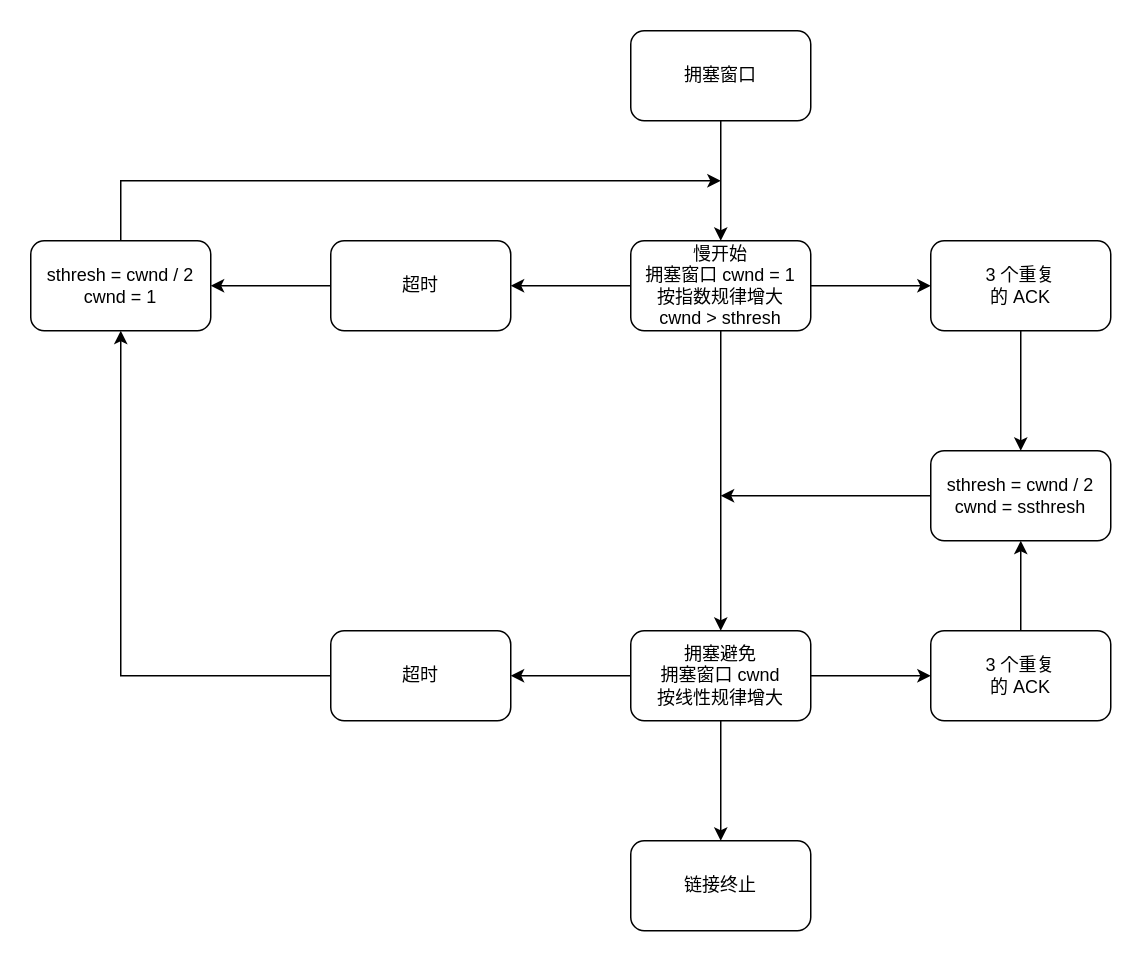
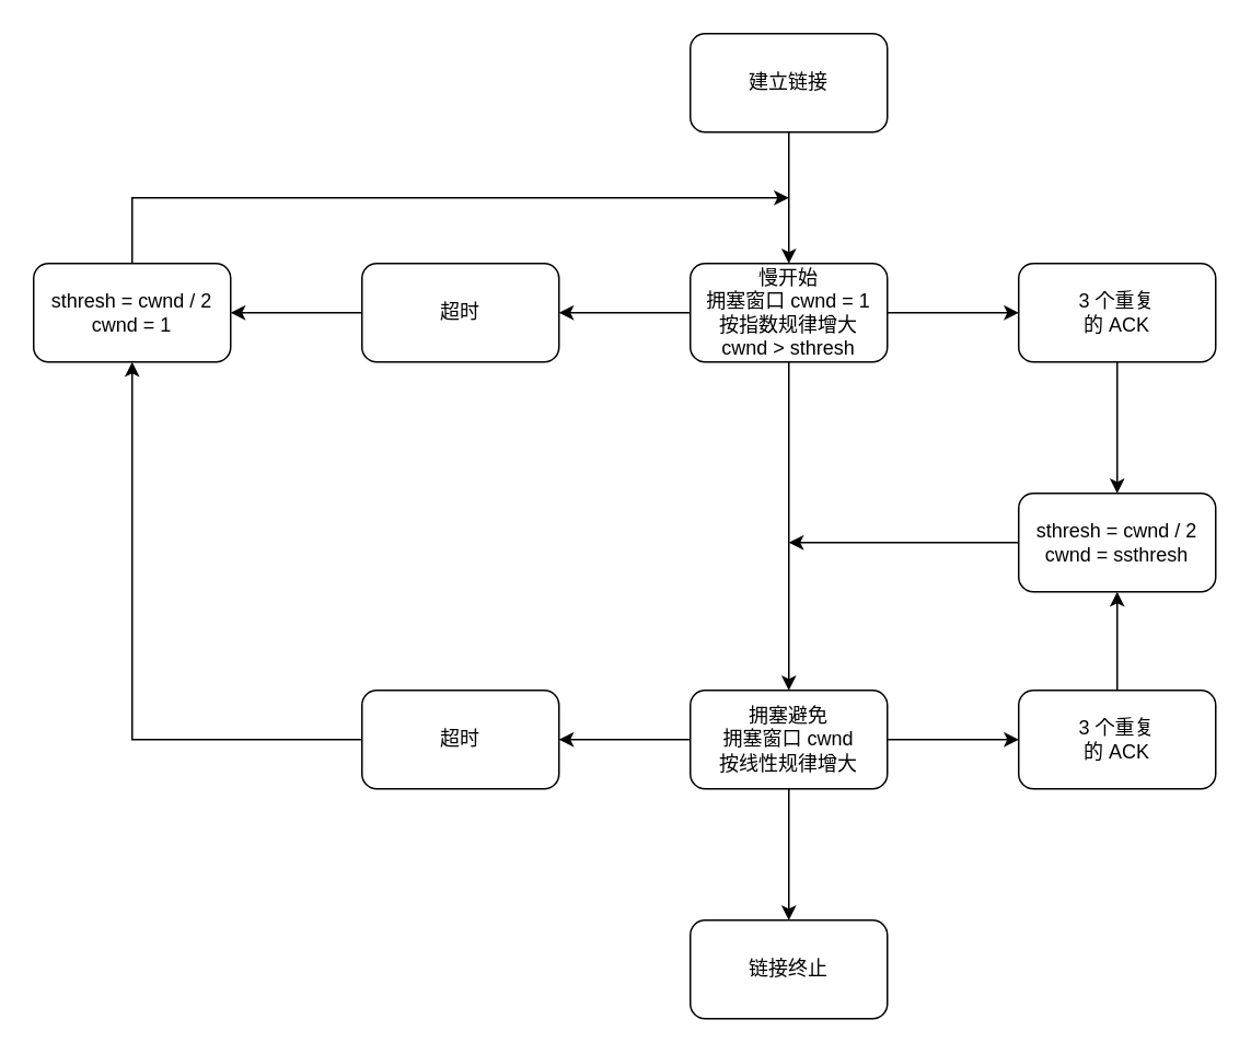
- <mxCell id="3" value="拥塞窗口" style="rounded=1;whiteSpace=wrap;html=1;" vertex="1" parent="1"><mxGeometry x="420" y="20" width="120" height="60" as="geometry" /></mxCell>
+ <mxCell id="3" value="建立链接" style="rounded=1;whiteSpace=wrap;html=1;" vertex="1" parent="1"><mxGeometry x="420" y="20" width="120" height="60" as="geometry" /></mxCell>
